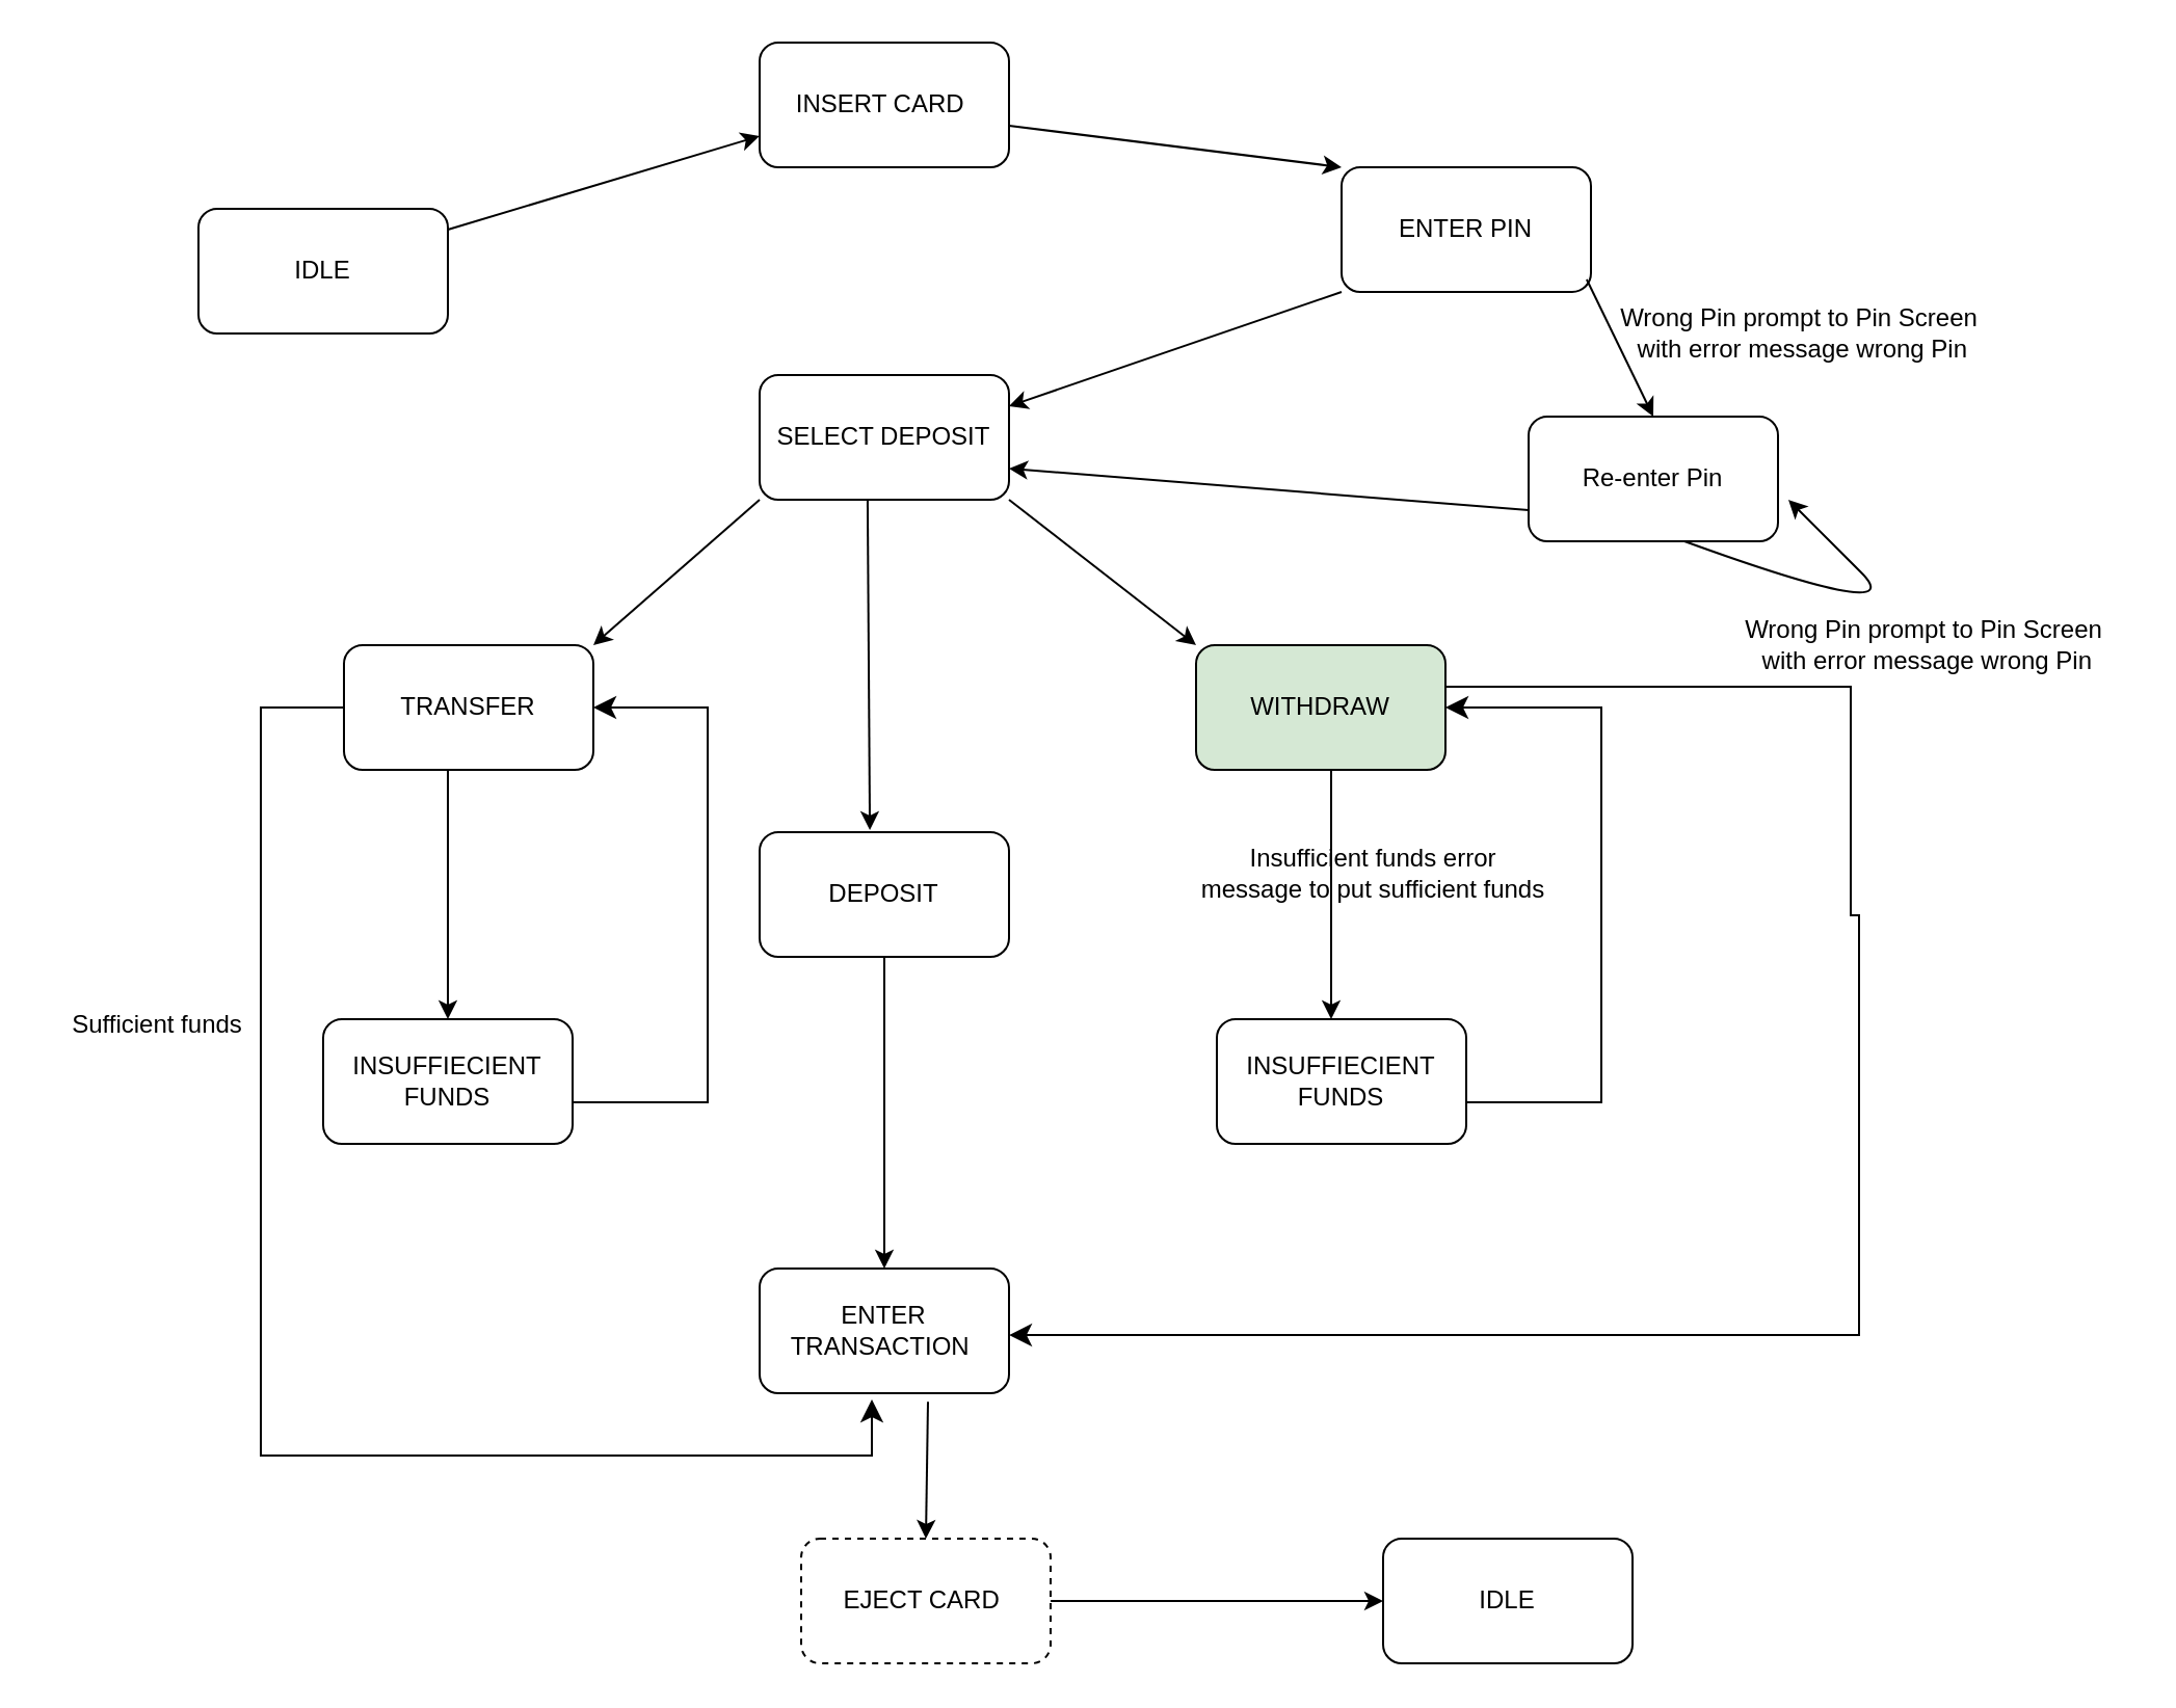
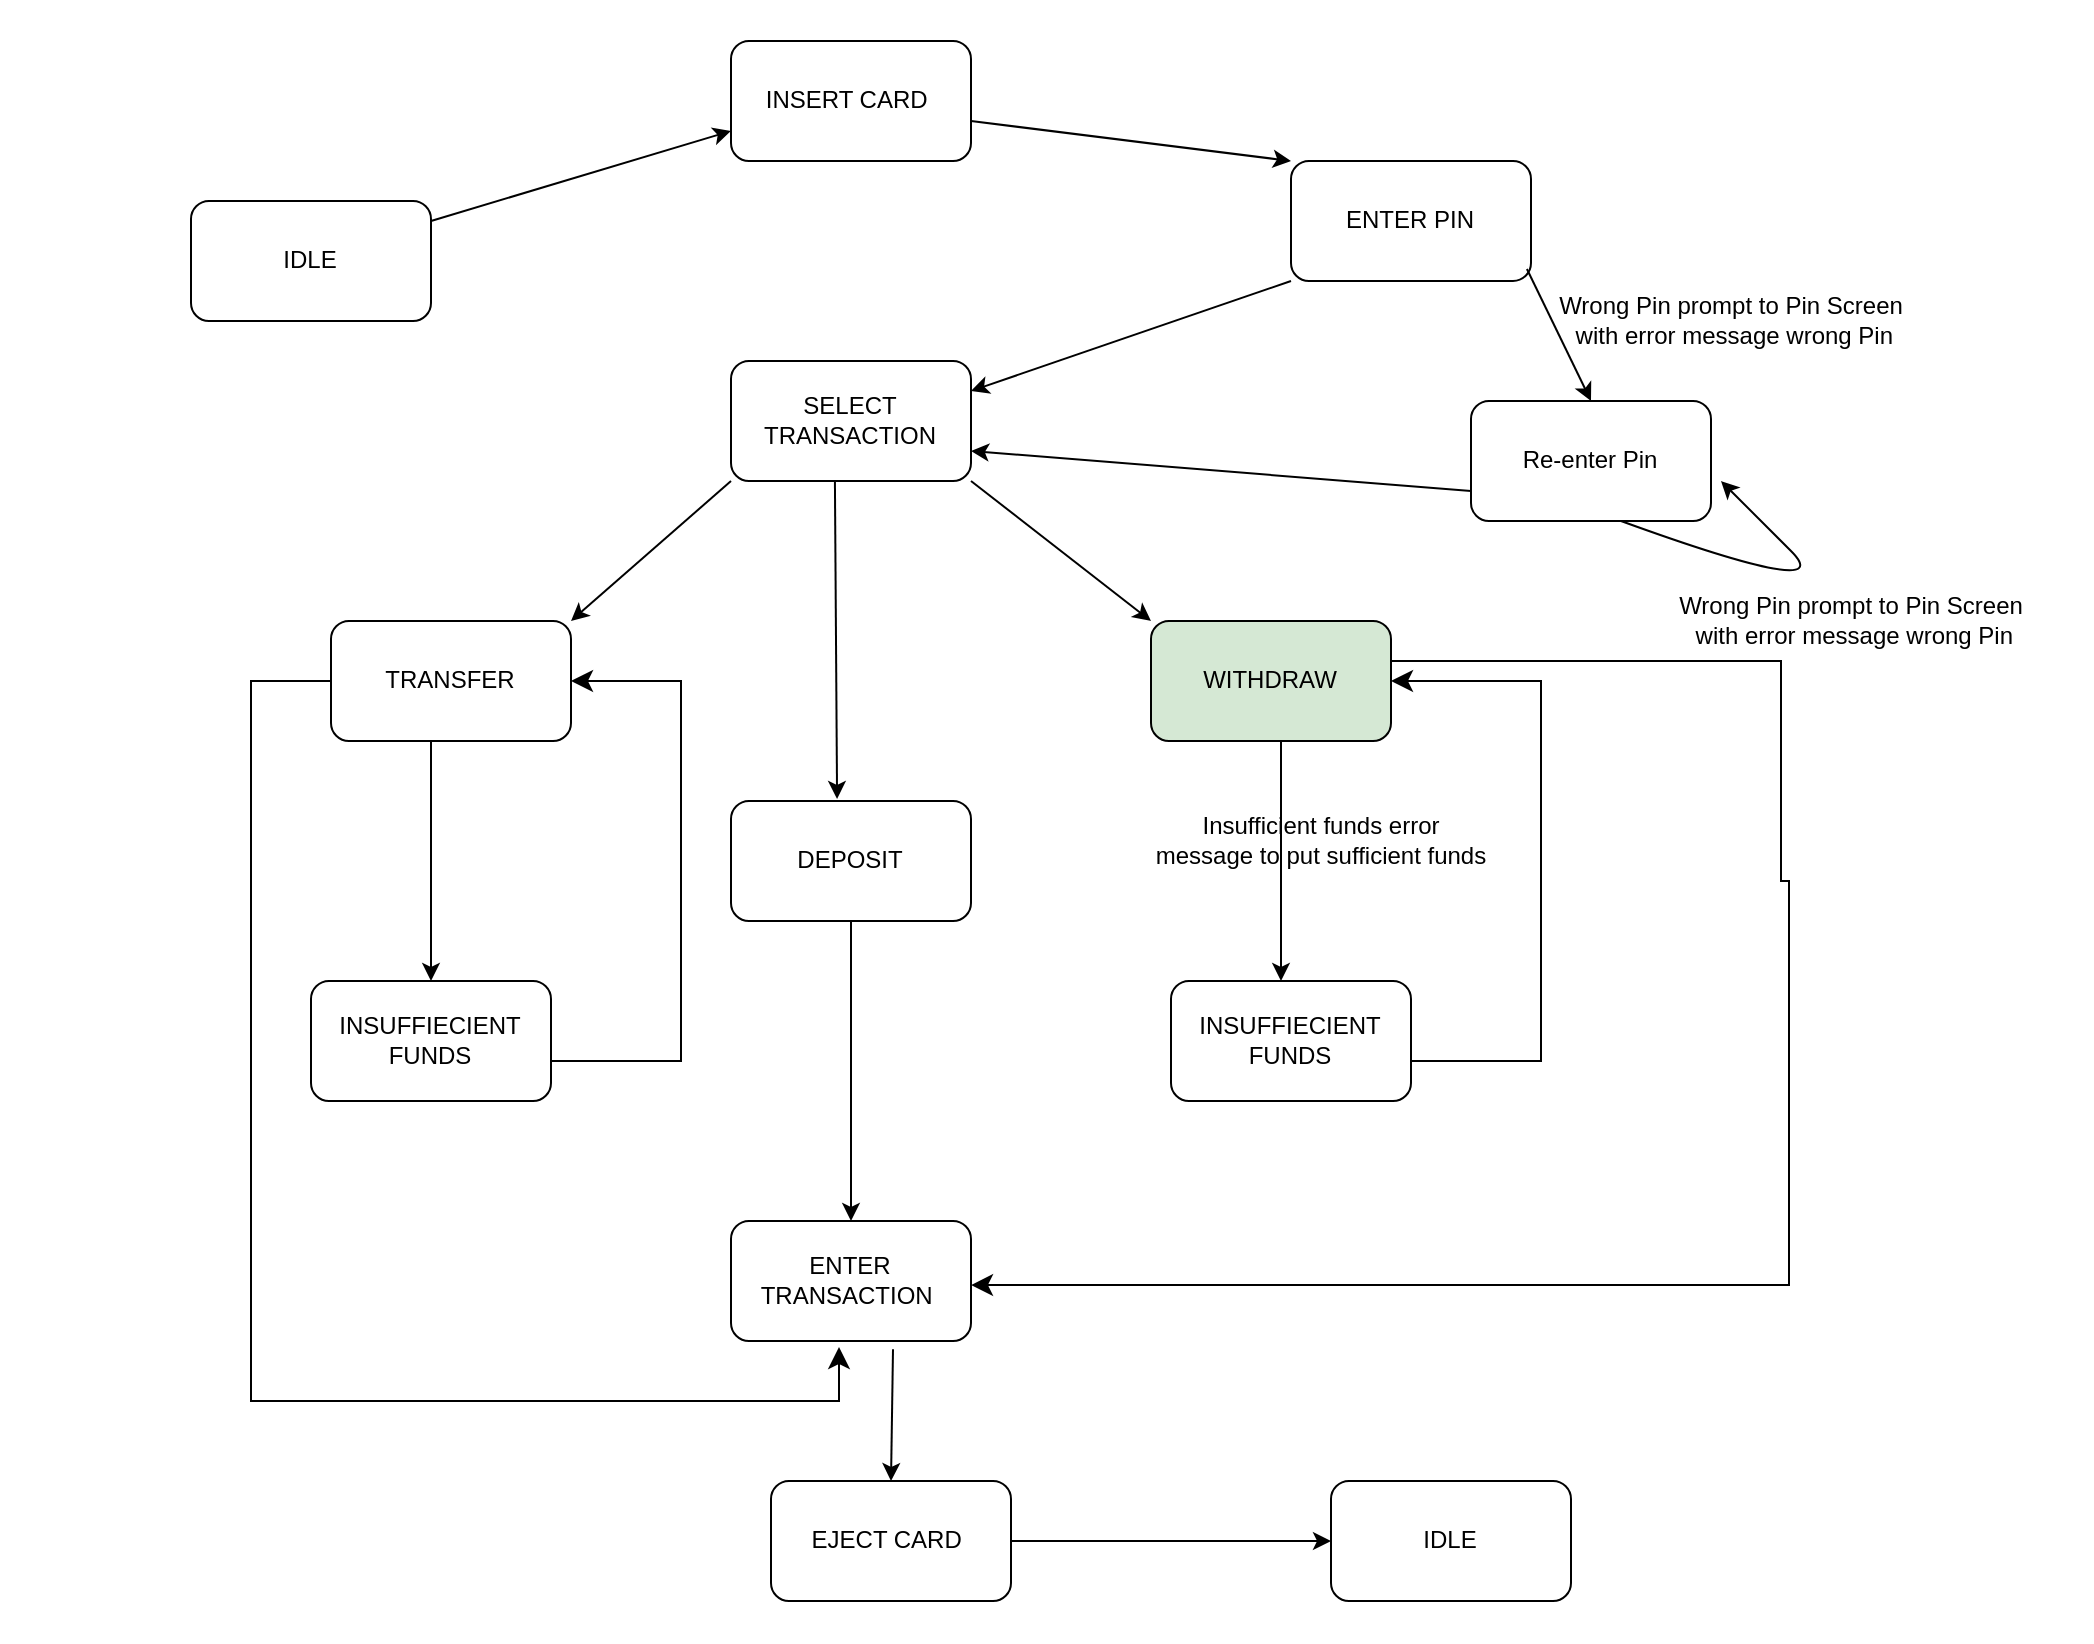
- <mxCell id="5" value="SELECT DEPOSIT" style="rounded=1;whiteSpace=wrap;html=1;" vertex="1" parent="1"><mxGeometry x="365" y="180" width="120" height="60" as="geometry" /></mxCell>
+ <mxCell id="5" value="SELECT TRANSACTION" style="rounded=1;whiteSpace=wrap;html=1;" vertex="1" parent="1"><mxGeometry x="365" y="180" width="120" height="60" as="geometry" /></mxCell>
- <mxCell id="32" value="Sufficient funds" style="text;html=1;align=center;verticalAlign=middle;resizable=0;points=[];autosize=1;strokeColor=none;fillColor=none;" vertex="1" parent="1"><mxGeometry x="20" y="478" width="110" height="30" as="geometry" /></mxCell>
- <mxCell id="10" value="EJECT CARD&amp;nbsp;" style="rounded=1;whiteSpace=wrap;html=1;dashed=1;" vertex="1" parent="1"><mxGeometry x="385" y="740" width="120" height="60" as="geometry" /></mxCell>
+ <mxCell id="10" value="EJECT CARD&amp;nbsp;" style="rounded=1;whiteSpace=wrap;html=1;" vertex="1" parent="1"><mxGeometry x="385" y="740" width="120" height="60" as="geometry" /></mxCell>
